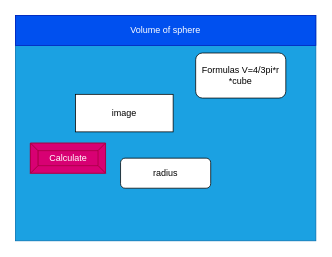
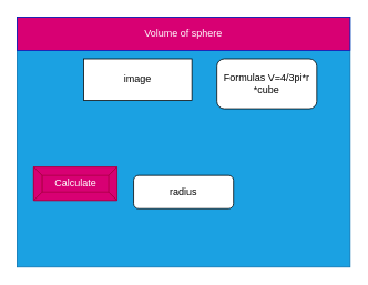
- <mxCell id="3" value="Volume of sphere" style="rounded=0;whiteSpace=wrap;html=1;fillColor=#0050ef;fontColor=#ffffff;strokeColor=#001DBC;" parent="1" vertex="1"><mxGeometry x="20" y="20" width="400" height="40" as="geometry" /></mxCell>
+ <mxCell id="3" value="Volume of sphere" style="rounded=0;whiteSpace=wrap;html=1;fillColor=#d80073;fontColor=#ffffff;strokeColor=#001DBC;" parent="1" vertex="1"><mxGeometry x="20" y="20" width="400" height="40" as="geometry" /></mxCell>
- <mxCell id="6" value="image&lt;br&gt;" style="rounded=0;whiteSpace=wrap;html=1;" vertex="1" parent="1"><mxGeometry x="100" y="125" width="130" height="50" as="geometry" /></mxCell>
+ <mxCell id="6" value="image&lt;br&gt;" style="rounded=0;whiteSpace=wrap;html=1;" vertex="1" parent="1"><mxGeometry x="100" y="70" width="130" height="50" as="geometry" /></mxCell>
- <mxCell id="4" value="Calculate" style="labelPosition=center;verticalLabelPosition=middle;align=center;html=1;shape=mxgraph.basic.button;dx=10;fillColor=#d80073;fontColor=#ffffff;strokeColor=#A50040;" parent="1" vertex="1"><mxGeometry x="40" y="190" width="100" height="40" as="geometry" /></mxCell>
+ <mxCell id="4" value="Calculate" style="labelPosition=center;verticalLabelPosition=middle;align=center;html=1;shape=mxgraph.basic.button;dx=10;fillColor=#d80073;fontColor=#ffffff;strokeColor=#A50040;" parent="1" vertex="1"><mxGeometry x="40" y="200" width="100" height="40" as="geometry" /></mxCell>
